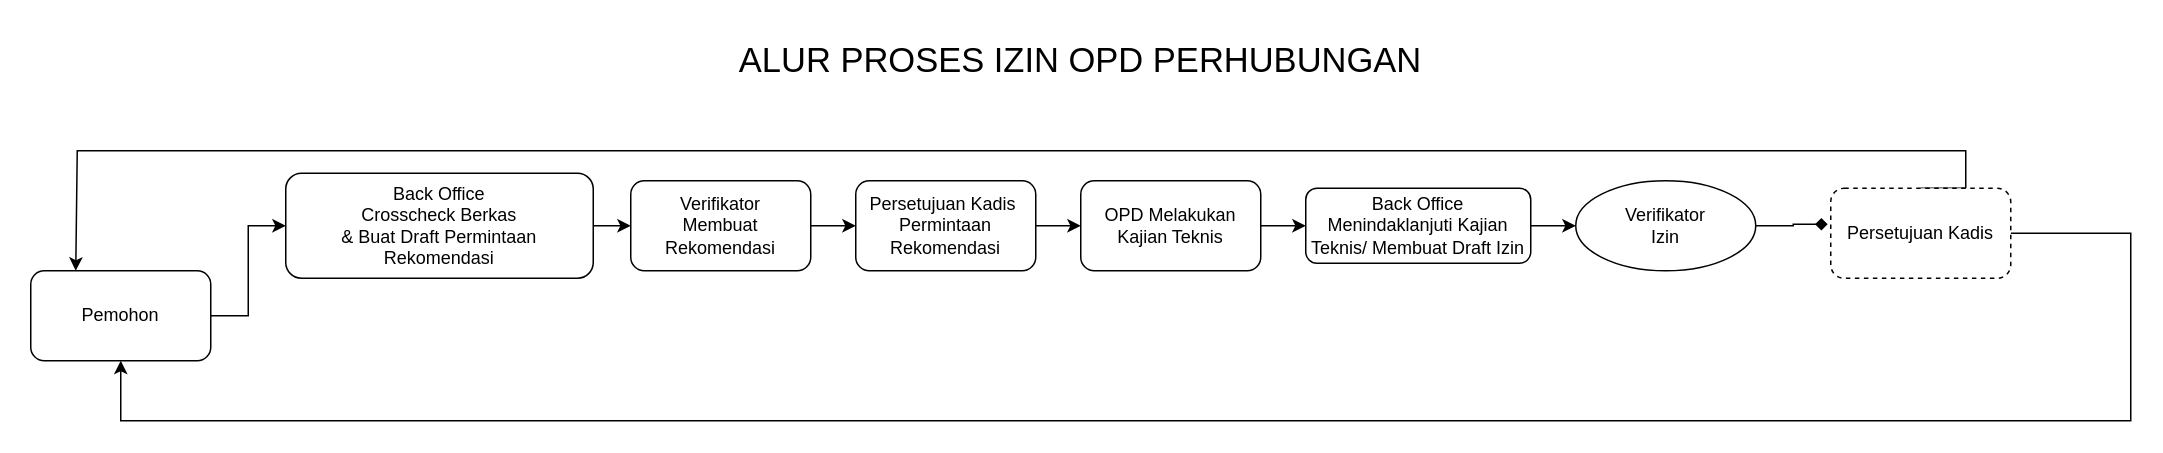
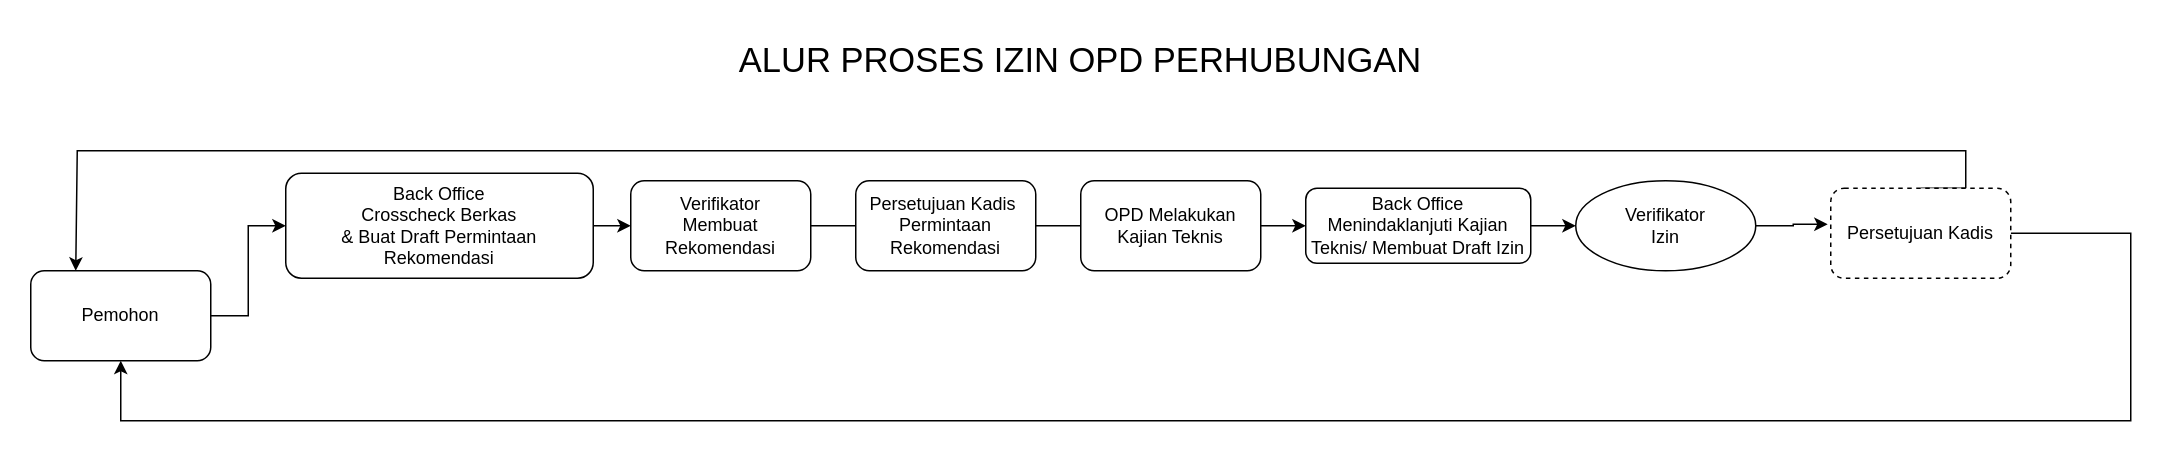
- <mxCell id="12" style="edgeStyle=orthogonalEdgeStyle;rounded=0;orthogonalLoop=1;jettySize=auto;html=1;entryX=-0.017;entryY=0.4;entryDx=0;entryDy=0;entryPerimeter=0;endArrow=diamond;" parent="1" source="13" target="16" edge="1"><mxGeometry relative="1" as="geometry"><mxPoint x="1330" y="150" as="targetPoint" /></mxGeometry></mxCell>
+ <mxCell id="12" style="edgeStyle=orthogonalEdgeStyle;rounded=0;orthogonalLoop=1;jettySize=auto;html=1;entryX=-0.017;entryY=0.4;entryDx=0;entryDy=0;entryPerimeter=0;" parent="1" source="13" target="16" edge="1"><mxGeometry relative="1" as="geometry"><mxPoint x="1330" y="150" as="targetPoint" /></mxGeometry></mxCell>
- <mxCell id="6" style="edgeStyle=orthogonalEdgeStyle;rounded=0;orthogonalLoop=1;jettySize=auto;html=1;entryX=0;entryY=0.5;entryDx=0;entryDy=0;" parent="1" source="7" target="18" edge="1"><mxGeometry relative="1" as="geometry" /></mxCell>
+ <mxCell id="6" style="edgeStyle=orthogonalEdgeStyle;rounded=0;orthogonalLoop=1;jettySize=auto;html=1;entryX=0;entryY=0.5;entryDx=0;entryDy=0;endArrow=none;" parent="1" source="7" target="18" edge="1"><mxGeometry relative="1" as="geometry" /></mxCell>
- <mxCell id="17" style="edgeStyle=orthogonalEdgeStyle;rounded=0;orthogonalLoop=1;jettySize=auto;html=1;entryX=0;entryY=0.5;entryDx=0;entryDy=0;" parent="1" source="18" target="11" edge="1"><mxGeometry relative="1" as="geometry" /></mxCell>
+ <mxCell id="17" style="edgeStyle=orthogonalEdgeStyle;rounded=0;orthogonalLoop=1;jettySize=auto;html=1;entryX=0;entryY=0.5;entryDx=0;entryDy=0;endArrow=none;" parent="1" source="18" target="11" edge="1"><mxGeometry relative="1" as="geometry" /></mxCell>
